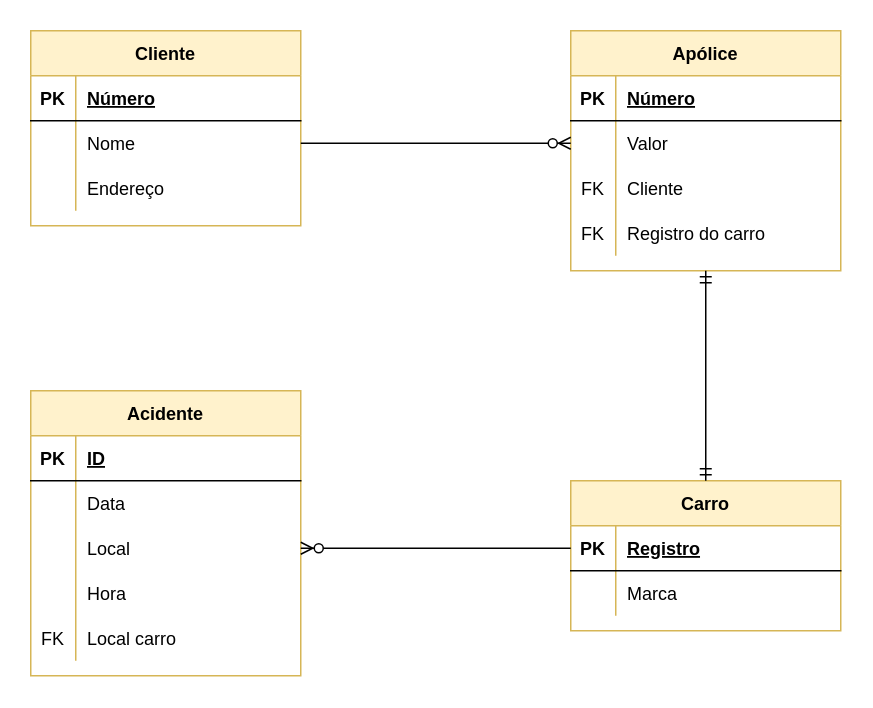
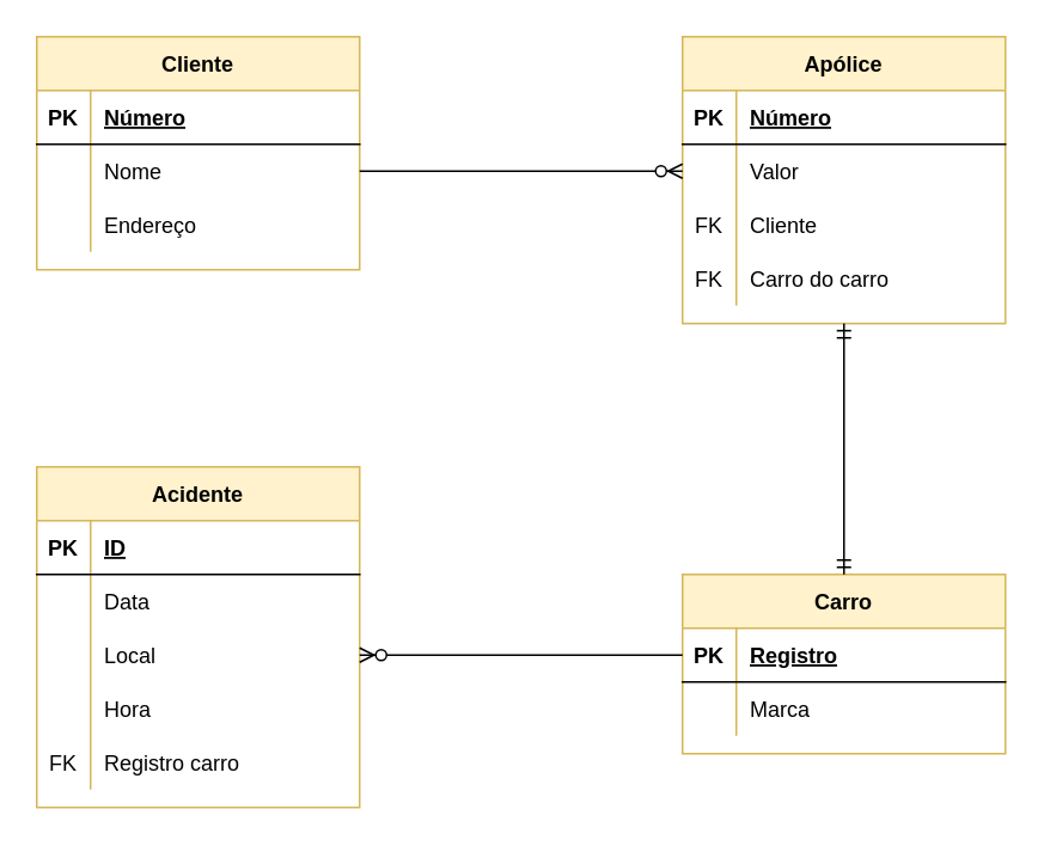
- <mxCell id="24" value="Registro do carro" style="shape=partialRectangle;connectable=0;fillColor=none;top=0;left=0;bottom=0;right=0;align=left;spacingLeft=6;overflow=hidden;" parent="22" vertex="1"><mxGeometry x="30" width="150" height="30" as="geometry"><mxRectangle width="150" height="30" as="alternateBounds" /></mxGeometry></mxCell>
+ <mxCell id="24" value="Carro do carro" style="shape=partialRectangle;connectable=0;fillColor=none;top=0;left=0;bottom=0;right=0;align=left;spacingLeft=6;overflow=hidden;" parent="22" vertex="1"><mxGeometry x="30" width="150" height="30" as="geometry"><mxRectangle width="150" height="30" as="alternateBounds" /></mxGeometry></mxCell>
- <mxCell id="47" value="Local carro" style="shape=partialRectangle;connectable=0;fillColor=none;top=0;left=0;bottom=0;right=0;align=left;spacingLeft=6;overflow=hidden;" parent="45" vertex="1"><mxGeometry x="30" width="150" height="30" as="geometry"><mxRectangle width="150" height="30" as="alternateBounds" /></mxGeometry></mxCell>
+ <mxCell id="47" value="Registro carro" style="shape=partialRectangle;connectable=0;fillColor=none;top=0;left=0;bottom=0;right=0;align=left;spacingLeft=6;overflow=hidden;" parent="45" vertex="1"><mxGeometry x="30" width="150" height="30" as="geometry"><mxRectangle width="150" height="30" as="alternateBounds" /></mxGeometry></mxCell>
